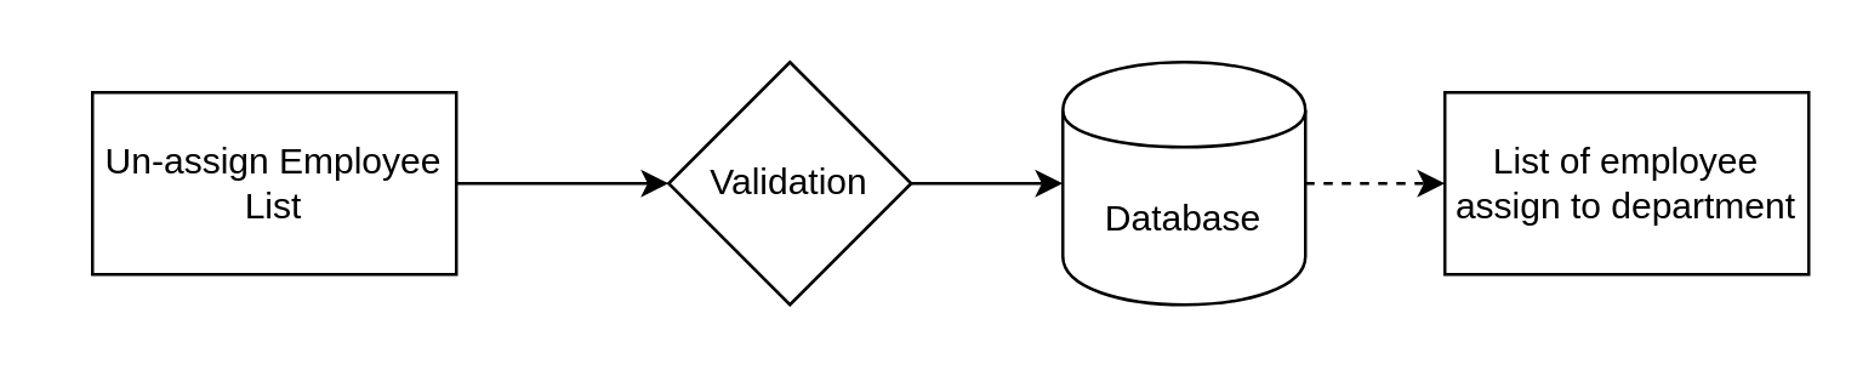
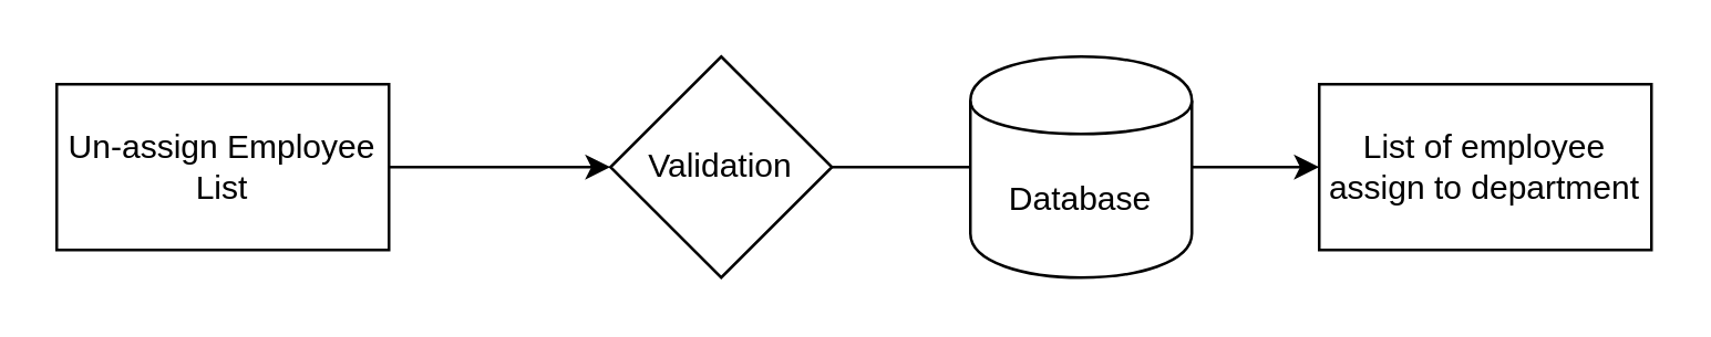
- <mxCell id="3" value="Un-assign Employee List" style="rounded=0;whiteSpace=wrap;html=1;" parent="1" vertex="1"><mxGeometry x="30" y="30" width="120" height="60" as="geometry" /></mxCell>
+ <mxCell id="3" value="Un-assign Employee List" style="rounded=0;whiteSpace=wrap;html=1;" parent="1" vertex="1"><mxGeometry x="20" y="30" width="120" height="60" as="geometry" /></mxCell>
- <mxCell id="4" style="edgeStyle=orthogonalEdgeStyle;rounded=0;orthogonalLoop=1;jettySize=auto;html=1;exitX=1;exitY=0.5;exitDx=0;exitDy=0;entryX=0;entryY=0.5;entryDx=0;entryDy=0;" parent="1" source="5" target="7" edge="1"><mxGeometry relative="1" as="geometry" /></mxCell>
+ <mxCell id="4" style="edgeStyle=orthogonalEdgeStyle;rounded=0;orthogonalLoop=1;jettySize=auto;html=1;exitX=1;exitY=0.5;exitDx=0;exitDy=0;entryX=0;entryY=0.5;entryDx=0;entryDy=0;endArrow=none;" parent="1" source="5" target="7" edge="1"><mxGeometry relative="1" as="geometry" /></mxCell>
- <mxCell id="6" style="edgeStyle=orthogonalEdgeStyle;rounded=0;orthogonalLoop=1;jettySize=auto;html=1;exitX=1;exitY=0.5;exitDx=0;exitDy=0;entryX=0;entryY=0.5;entryDx=0;entryDy=0;dashed=1;" parent="1" source="7" target="8" edge="1"><mxGeometry relative="1" as="geometry" /></mxCell>
+ <mxCell id="6" style="edgeStyle=orthogonalEdgeStyle;rounded=0;orthogonalLoop=1;jettySize=auto;html=1;exitX=1;exitY=0.5;exitDx=0;exitDy=0;entryX=0;entryY=0.5;entryDx=0;entryDy=0;" parent="1" source="7" target="8" edge="1"><mxGeometry relative="1" as="geometry" /></mxCell>
